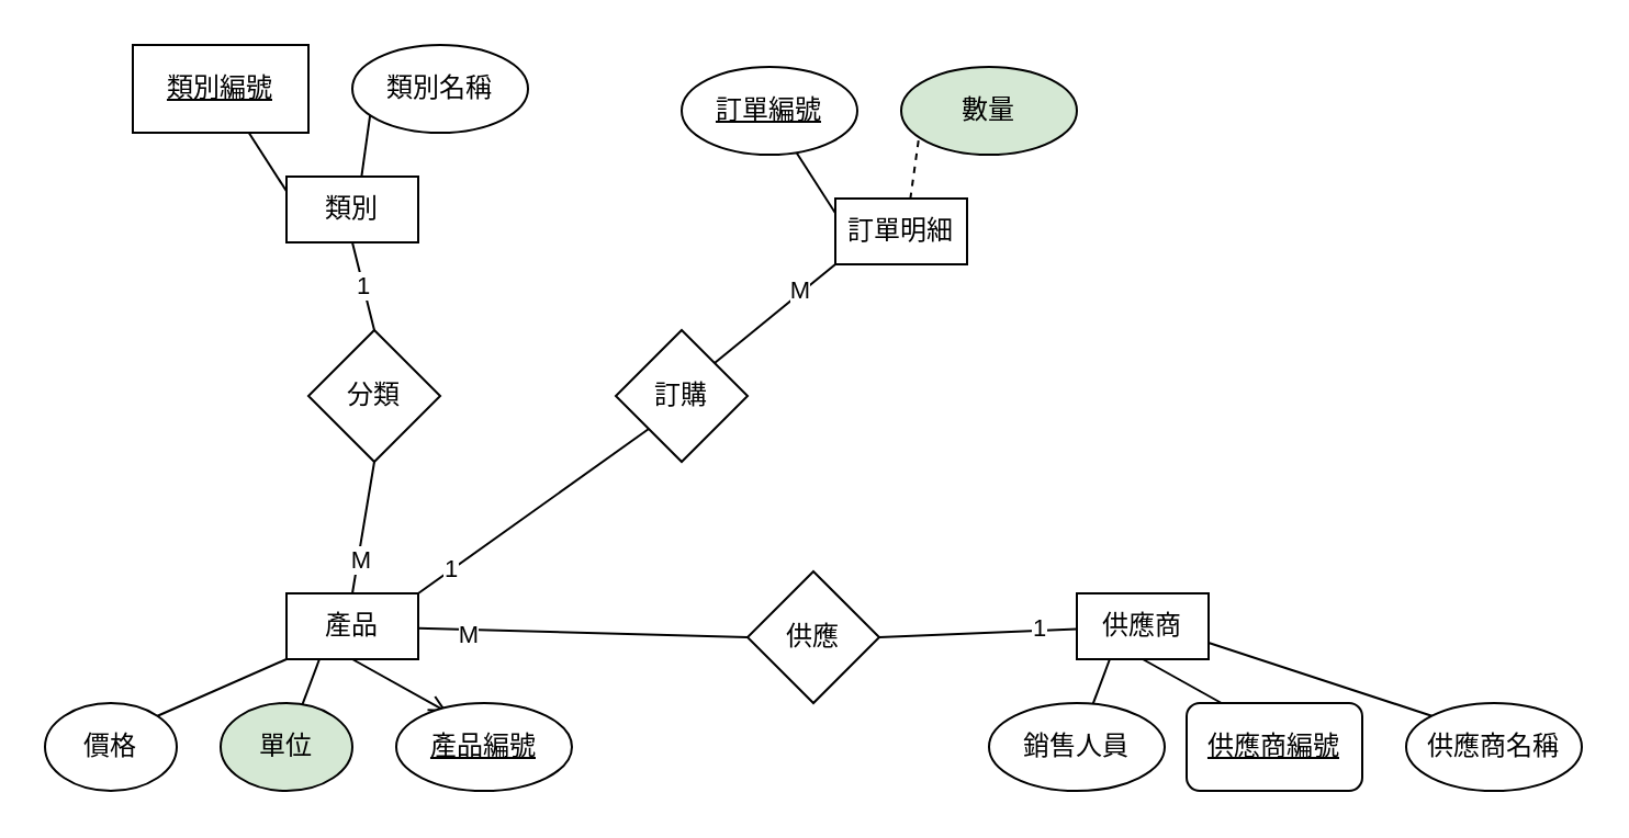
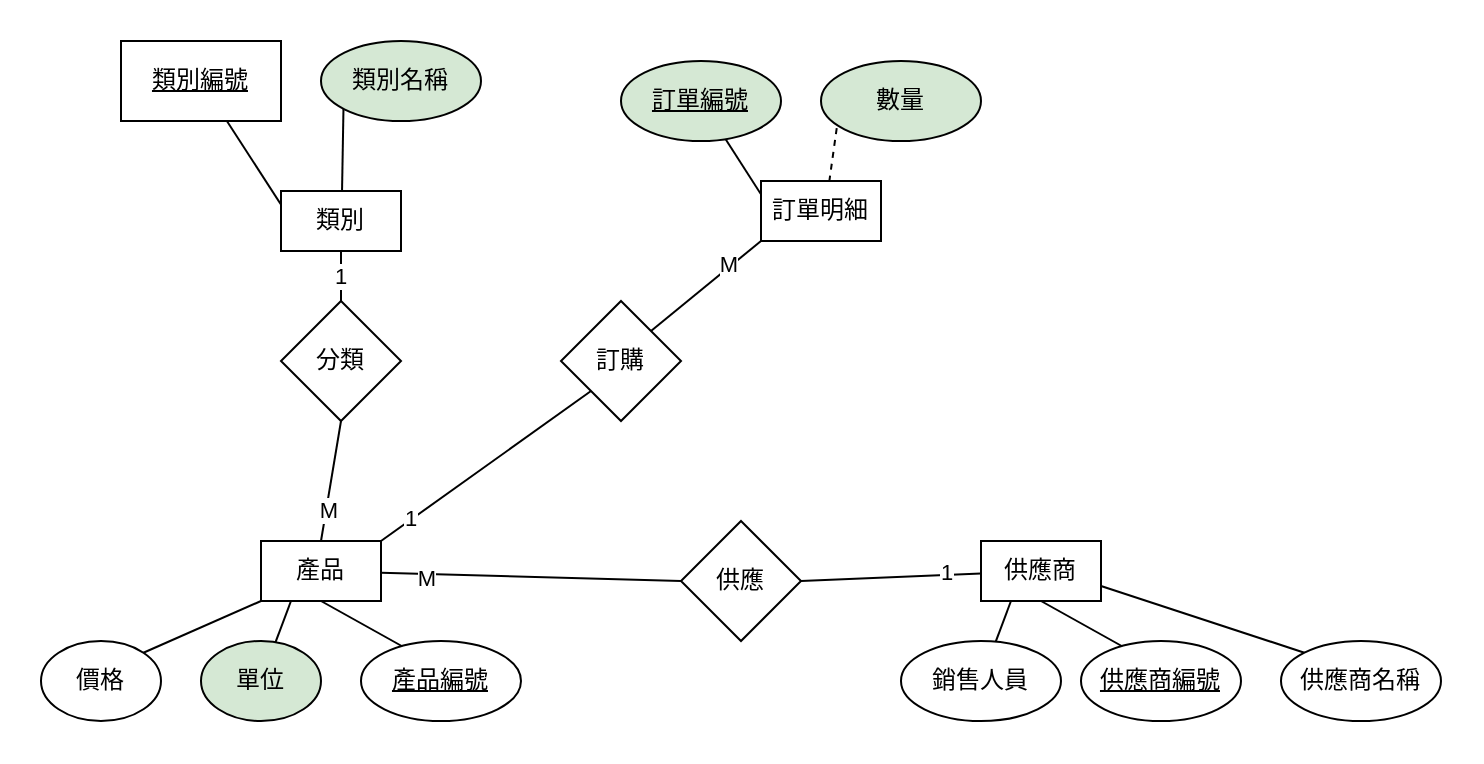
- <mxCell id="13" value="類別名稱" style="ellipse;whiteSpace=wrap;html=1;" vertex="1" parent="1"><mxGeometry x="160" y="20" width="80" height="40" as="geometry" /></mxCell>
+ <mxCell id="13" value="類別名稱" style="ellipse;whiteSpace=wrap;html=1;fillColor=#d5e8d4;" vertex="1" parent="1"><mxGeometry x="160" y="20" width="80" height="40" as="geometry" /></mxCell>
- <mxCell id="39" value="訂單編號" style="ellipse;whiteSpace=wrap;html=1;fontStyle=4" vertex="1" parent="1"><mxGeometry x="310" y="30" width="80" height="40" as="geometry" /></mxCell>
+ <mxCell id="39" value="訂單編號" style="ellipse;whiteSpace=wrap;html=1;fontStyle=4;fillColor=#d5e8d4;" vertex="1" parent="1"><mxGeometry x="310" y="30" width="80" height="40" as="geometry" /></mxCell>
- <mxCell id="12" value="類別" style="rounded=0;whiteSpace=wrap;html=1;" vertex="1" parent="1"><mxGeometry x="130" y="80" width="60" height="30" as="geometry" /></mxCell>
+ <mxCell id="12" value="類別" style="rounded=0;whiteSpace=wrap;html=1;" vertex="1" parent="1"><mxGeometry x="140" y="95" width="60" height="30" as="geometry" /></mxCell>
- <mxCell id="4" style="edgeStyle=none;rounded=0;orthogonalLoop=1;jettySize=auto;html=1;exitX=0.5;exitY=1;exitDx=0;exitDy=0;entryX=0.288;entryY=0.1;entryDx=0;entryDy=0;entryPerimeter=0;endArrow=open;endFill=0;" edge="1" parent="1" source="5" target="7"><mxGeometry relative="1" as="geometry" /></mxCell>
+ <mxCell id="4" style="edgeStyle=none;rounded=0;orthogonalLoop=1;jettySize=auto;html=1;exitX=0.5;exitY=1;exitDx=0;exitDy=0;entryX=0.288;entryY=0.1;entryDx=0;entryDy=0;entryPerimeter=0;endArrow=none;endFill=0;" edge="1" parent="1" source="5" target="7"><mxGeometry relative="1" as="geometry" /></mxCell>
- <mxCell id="23" value="供應商編號" style="whiteSpace=wrap;html=1;fontStyle=4;rounded=1;" vertex="1" parent="1"><mxGeometry x="540" y="320" width="80" height="40" as="geometry" /></mxCell>
+ <mxCell id="23" value="供應商編號" style="ellipse;whiteSpace=wrap;html=1;fontStyle=4" vertex="1" parent="1"><mxGeometry x="540" y="320" width="80" height="40" as="geometry" /></mxCell>
